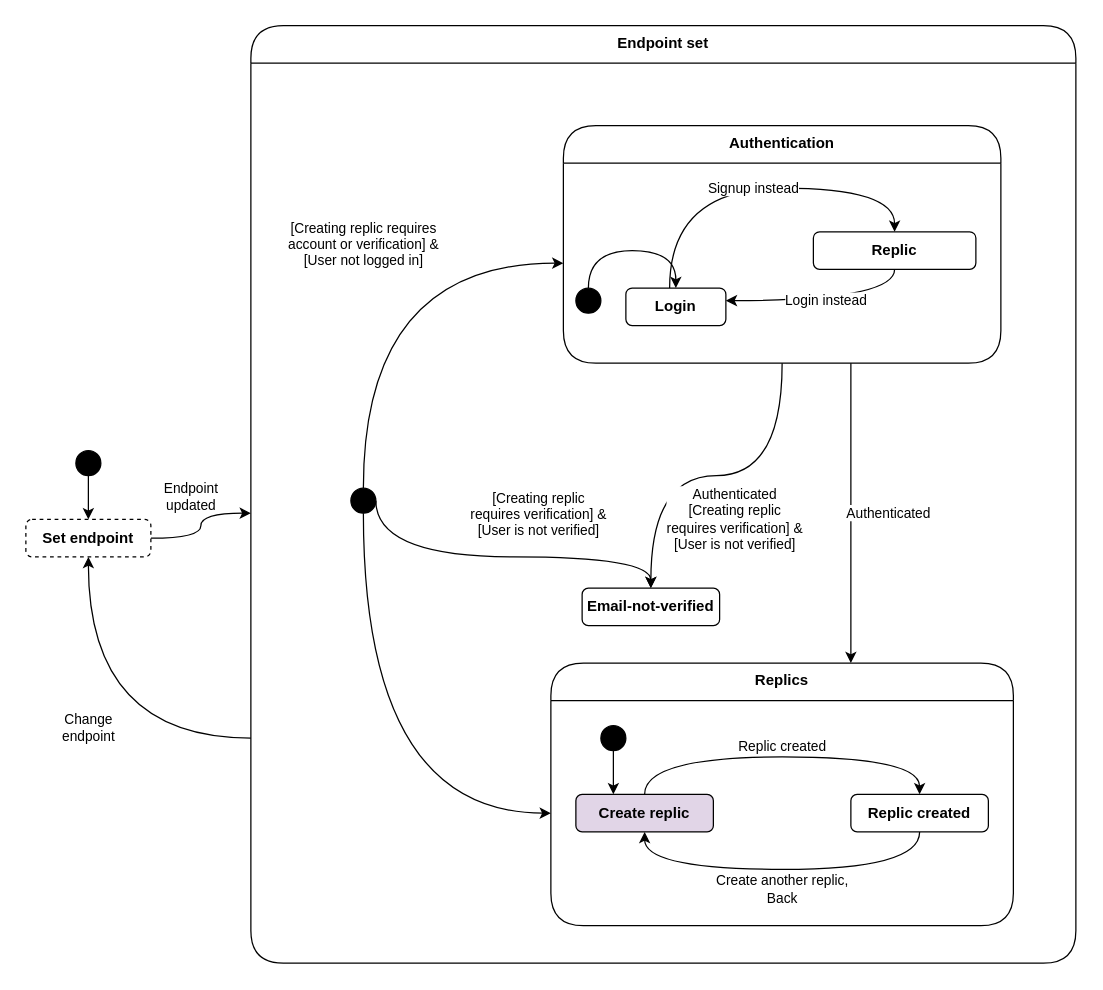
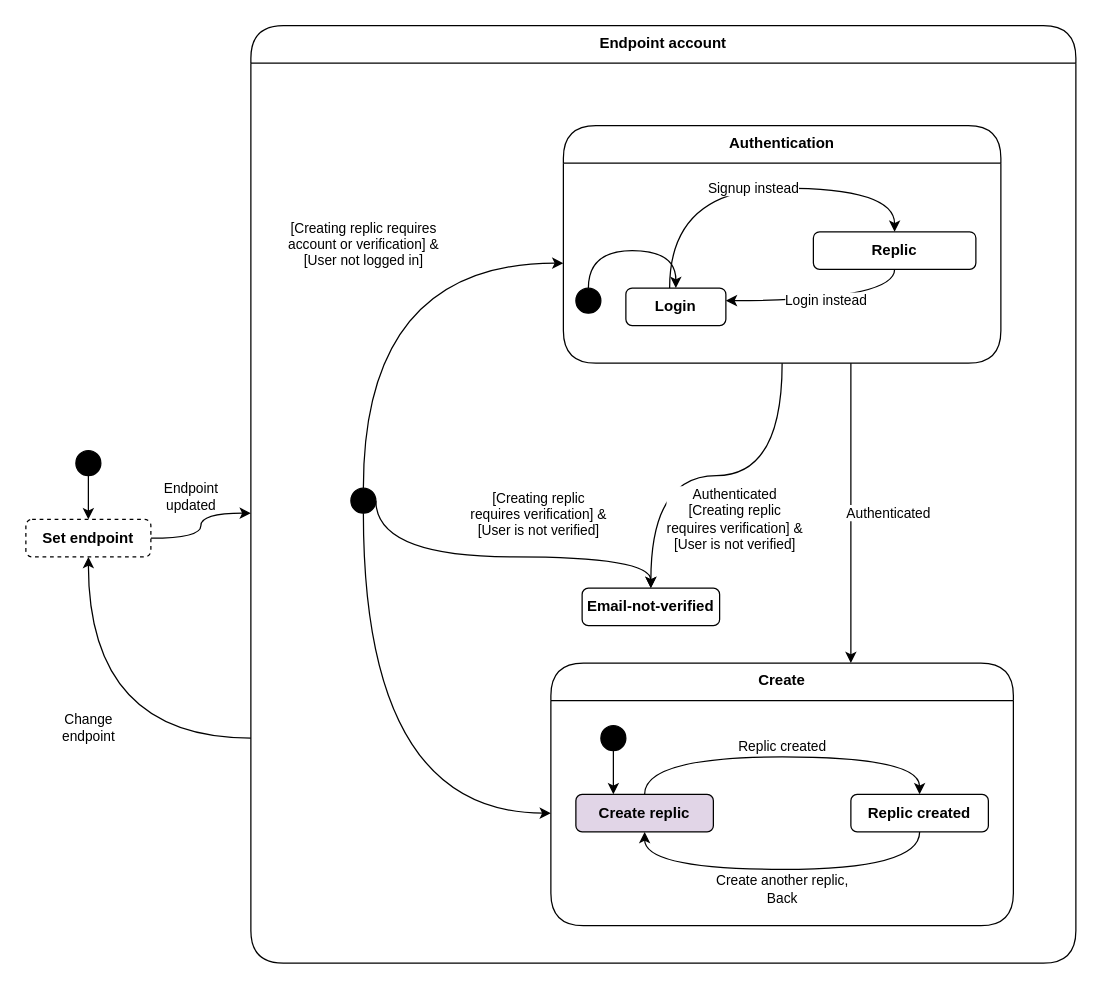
- <mxCell id="2" value="Endpoint set" style="swimlane;fontStyle=1;align=center;verticalAlign=top;childLayout=stackLayout;horizontal=1;startSize=30;horizontalStack=0;resizeParent=1;resizeParentMax=0;resizeLast=0;collapsible=0;marginBottom=0;html=1;rounded=1;absoluteArcSize=1;arcSize=52;whiteSpace=wrap;fixedWidth=0;" vertex="1" parent="1"><mxGeometry x="200" y="20" width="660" height="750" as="geometry" /></mxCell>
+ <mxCell id="2" value="Endpoint account" style="swimlane;fontStyle=1;align=center;verticalAlign=top;childLayout=stackLayout;horizontal=1;startSize=30;horizontalStack=0;resizeParent=1;resizeParentMax=0;resizeLast=0;collapsible=0;marginBottom=0;html=1;rounded=1;absoluteArcSize=1;arcSize=52;whiteSpace=wrap;fixedWidth=0;" vertex="1" parent="1"><mxGeometry x="200" y="20" width="660" height="750" as="geometry" /></mxCell>
- <mxCell id="9" value="Replics" style="swimlane;fontStyle=1;align=center;verticalAlign=top;childLayout=stackLayout;horizontal=1;startSize=30;horizontalStack=0;resizeParent=1;resizeParentMax=0;resizeLast=0;collapsible=0;marginBottom=0;html=1;rounded=1;absoluteArcSize=1;arcSize=52;whiteSpace=wrap;fixedWidth=0;" vertex="1" parent="3"><mxGeometry x="240" y="480" width="370" height="210" as="geometry" /></mxCell>
+ <mxCell id="9" value="Create" style="swimlane;fontStyle=1;align=center;verticalAlign=top;childLayout=stackLayout;horizontal=1;startSize=30;horizontalStack=0;resizeParent=1;resizeParentMax=0;resizeLast=0;collapsible=0;marginBottom=0;html=1;rounded=1;absoluteArcSize=1;arcSize=52;whiteSpace=wrap;fixedWidth=0;" vertex="1" parent="3"><mxGeometry x="240" y="480" width="370" height="210" as="geometry" /></mxCell>
